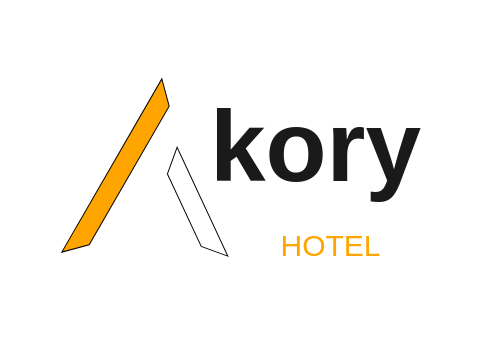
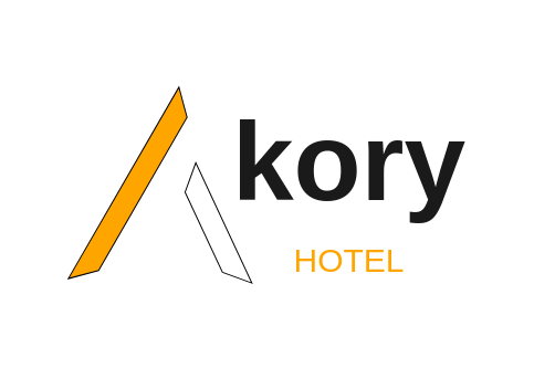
- <mxCell id="5" value="&lt;font style=&quot;font-size: 30px;&quot;&gt;HOTEL&lt;/font&gt;" style="text;html=1;align=center;verticalAlign=middle;resizable=0;points=[];autosize=1;strokeColor=none;fillColor=none;fontSize=30;fontColor=#FFA500;" vertex="1" parent="1"><mxGeometry x="270" y="220" width="120" height="50" as="geometry" /></mxCell>
+ <mxCell id="5" value="&lt;font style=&quot;font-size: 30px;&quot;&gt;HOTEL&lt;/font&gt;" style="text;html=1;align=center;verticalAlign=middle;resizable=0;points=[];autosize=1;strokeColor=none;fillColor=none;fontSize=30;fontColor=#FFA500;" vertex="1" parent="1"><mxGeometry x="255" y="210" width="120" height="50" as="geometry" /></mxCell>
